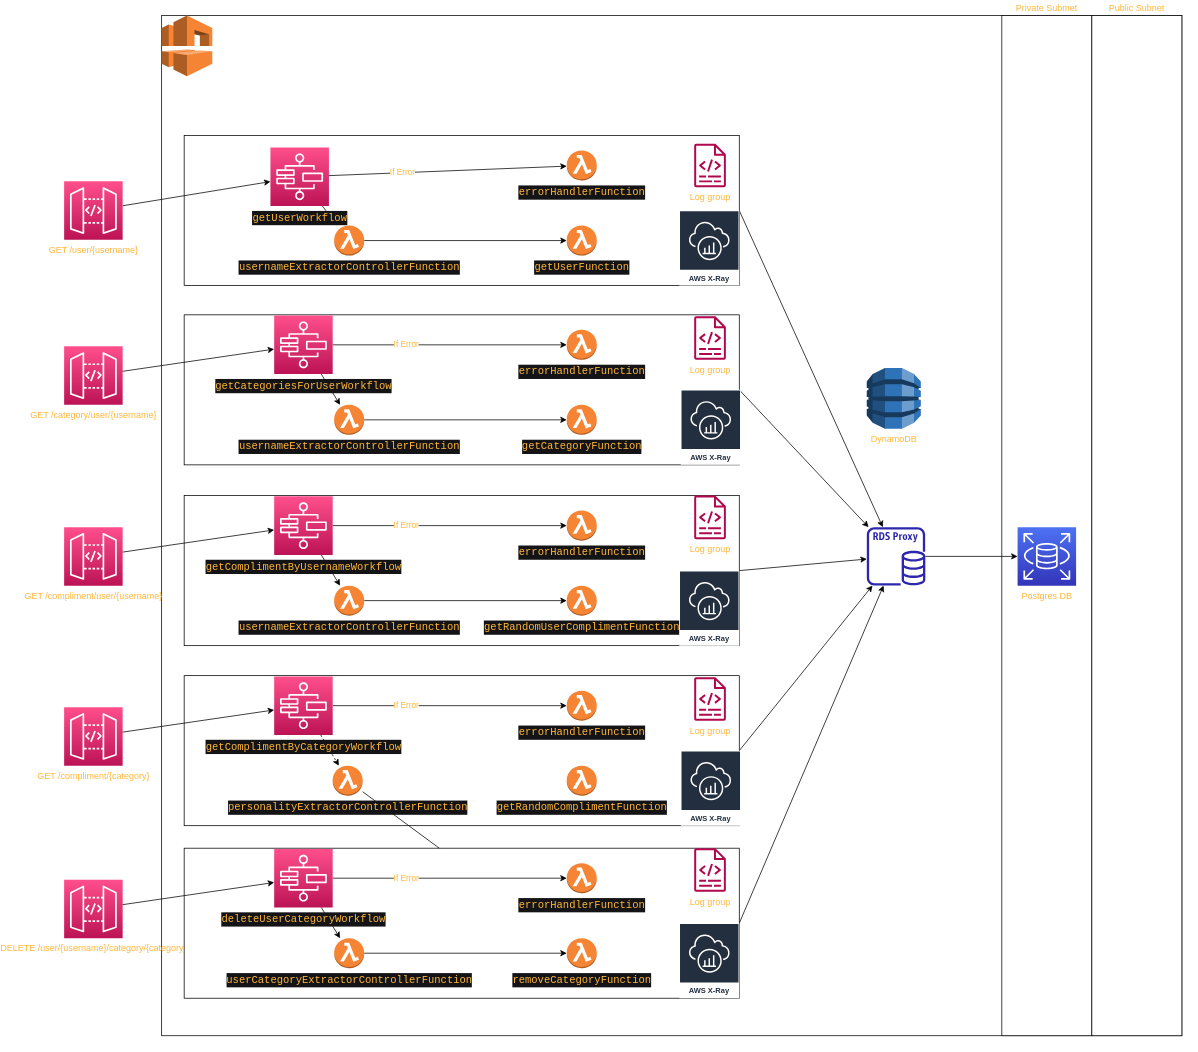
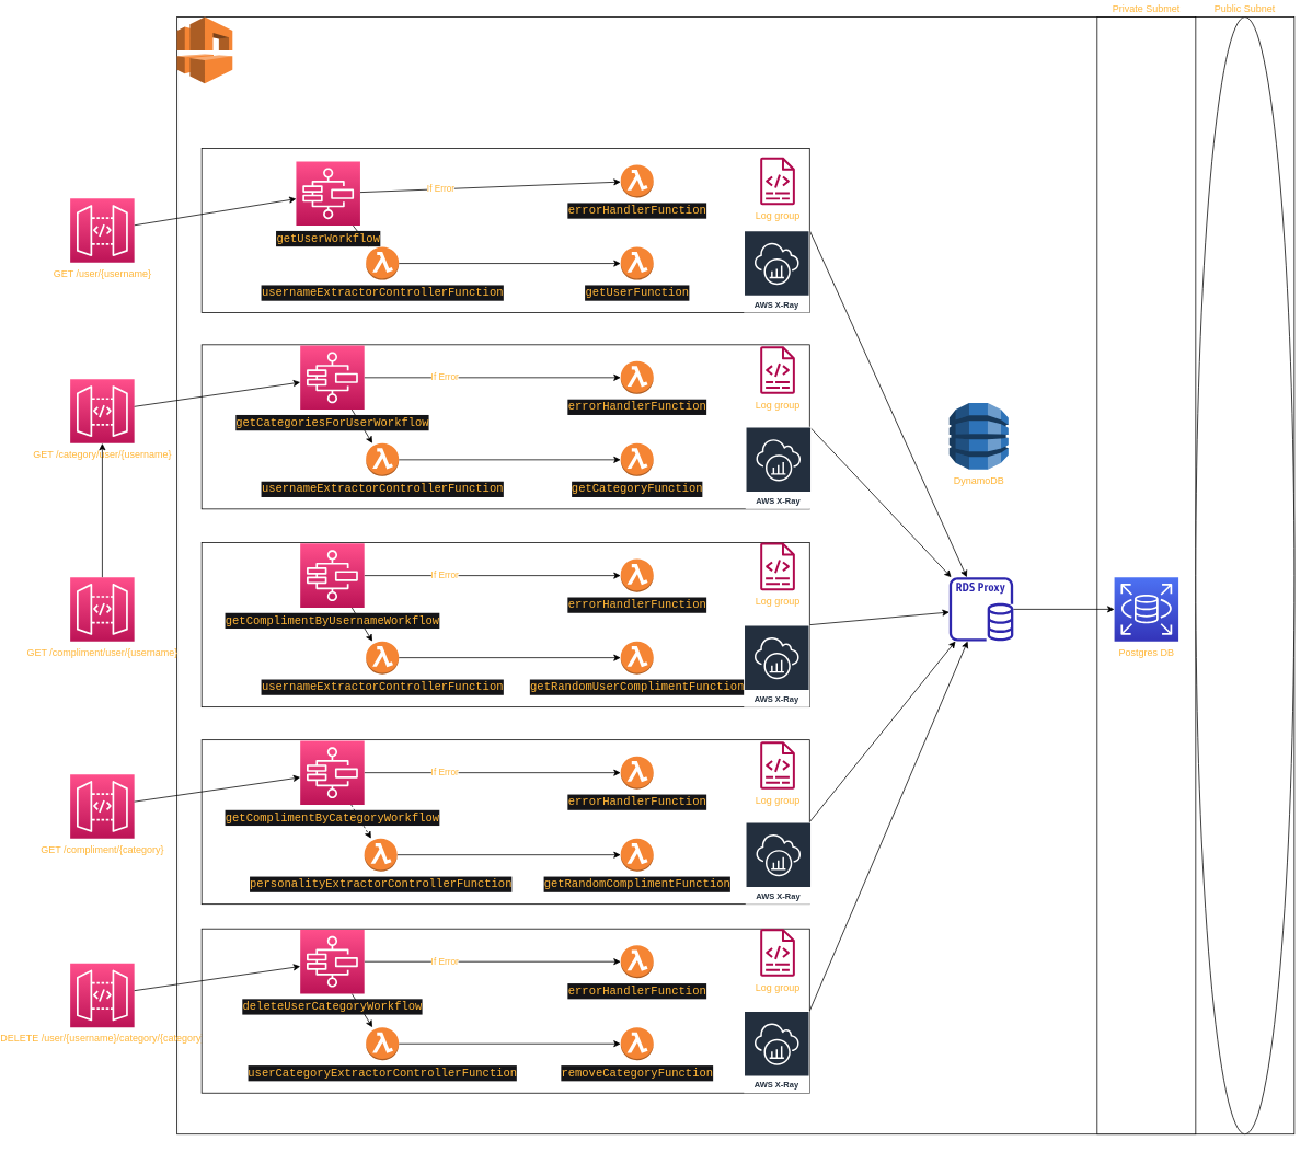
- <mxCell id="77" value="Public Subnet" style="rounded=0;whiteSpace=wrap;html=1;fontColor=#FFB638;labelPosition=center;verticalLabelPosition=top;align=center;verticalAlign=bottom;" vertex="1" parent="1"><mxGeometry x="1390" y="20" width="120" height="1360" as="geometry" /></mxCell>
+ <mxCell id="77" value="Public Subnet" style="ellipse;whiteSpace=wrap;html=1;fontColor=#FFB638;labelPosition=center;verticalLabelPosition=top;align=center;verticalAlign=bottom;" vertex="1" parent="1"><mxGeometry x="1390" y="20" width="120" height="1360" as="geometry" /></mxCell>
- <mxCell id="41" value="" style="edgeStyle=none;html=1;fontColor=#FFB638;" edge="1" parent="1" source="30" target="36"><mxGeometry relative="1" as="geometry" /></mxCell>
+ <mxCell id="41" value="" style="edgeStyle=none;html=1;fontColor=#FFB638;" edge="1" parent="1" source="30" target="19"><mxGeometry relative="1" as="geometry" /></mxCell>
- <mxCell id="50" style="edgeStyle=none;html=1;fontColor=#FFB638;" edge="1" parent="1" source="51" target="64"><mxGeometry relative="1" as="geometry" /></mxCell>
+ <mxCell id="50" style="edgeStyle=none;html=1;fontColor=#FFB638;" edge="1" parent="1" source="51" target="52"><mxGeometry relative="1" as="geometry" /></mxCell>
